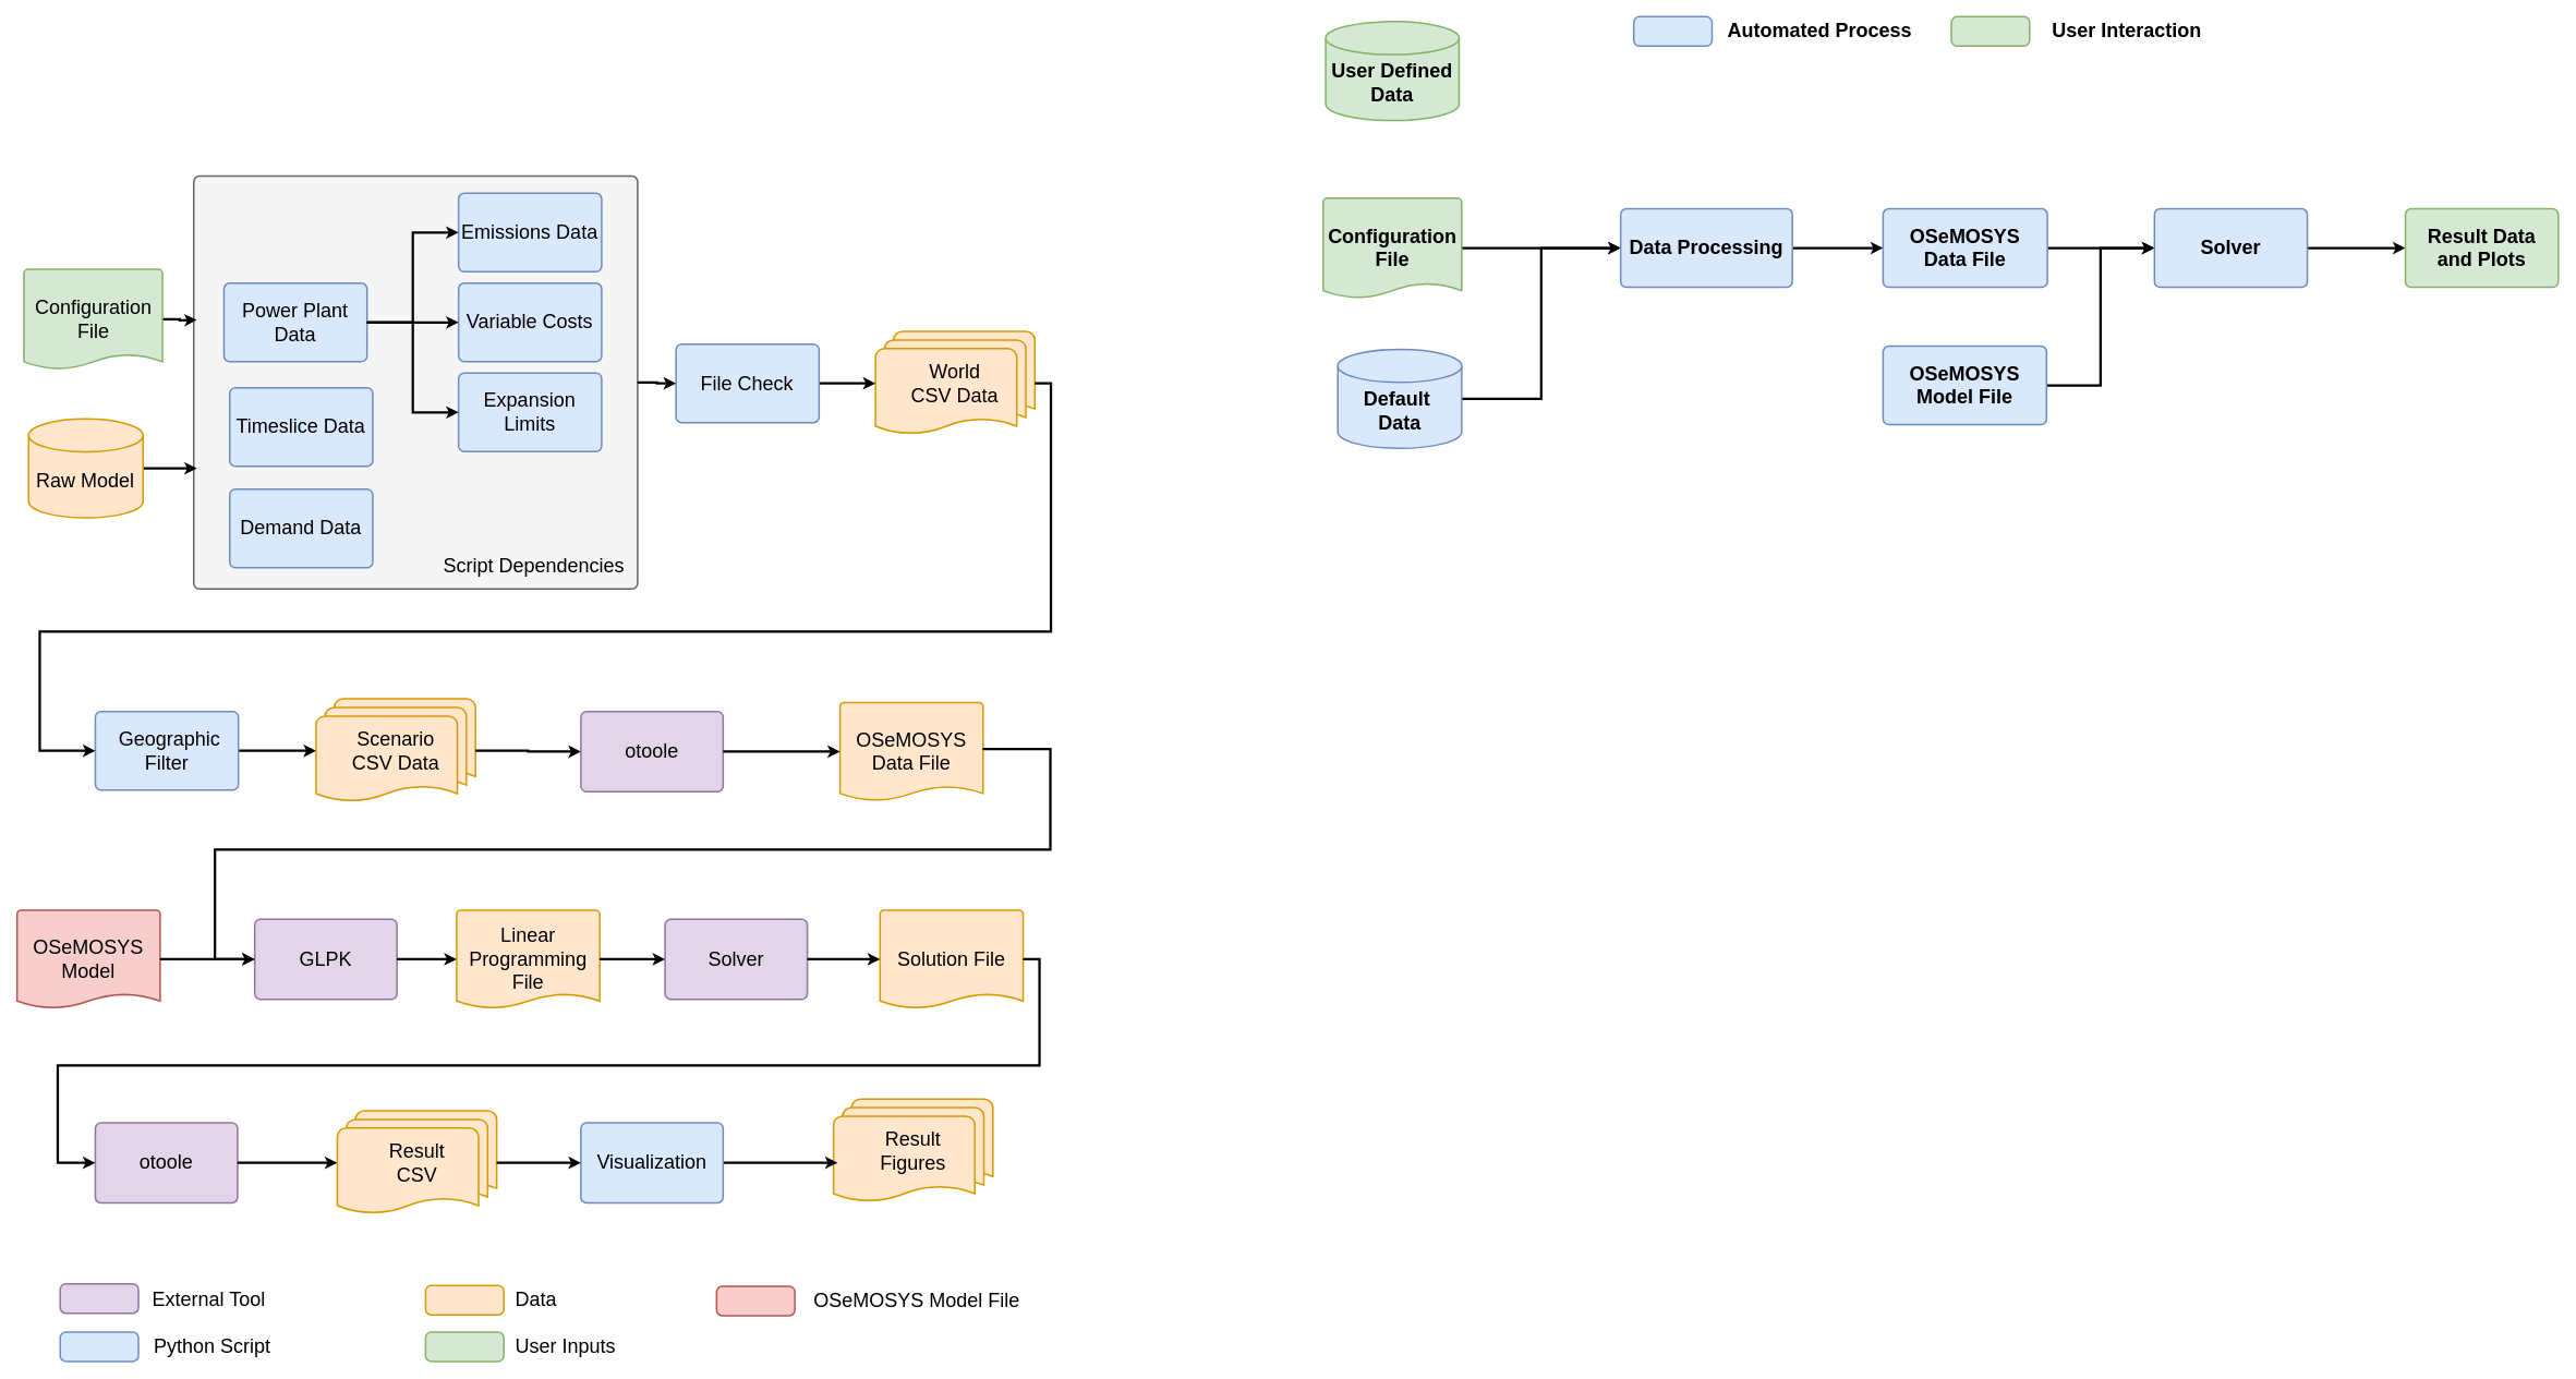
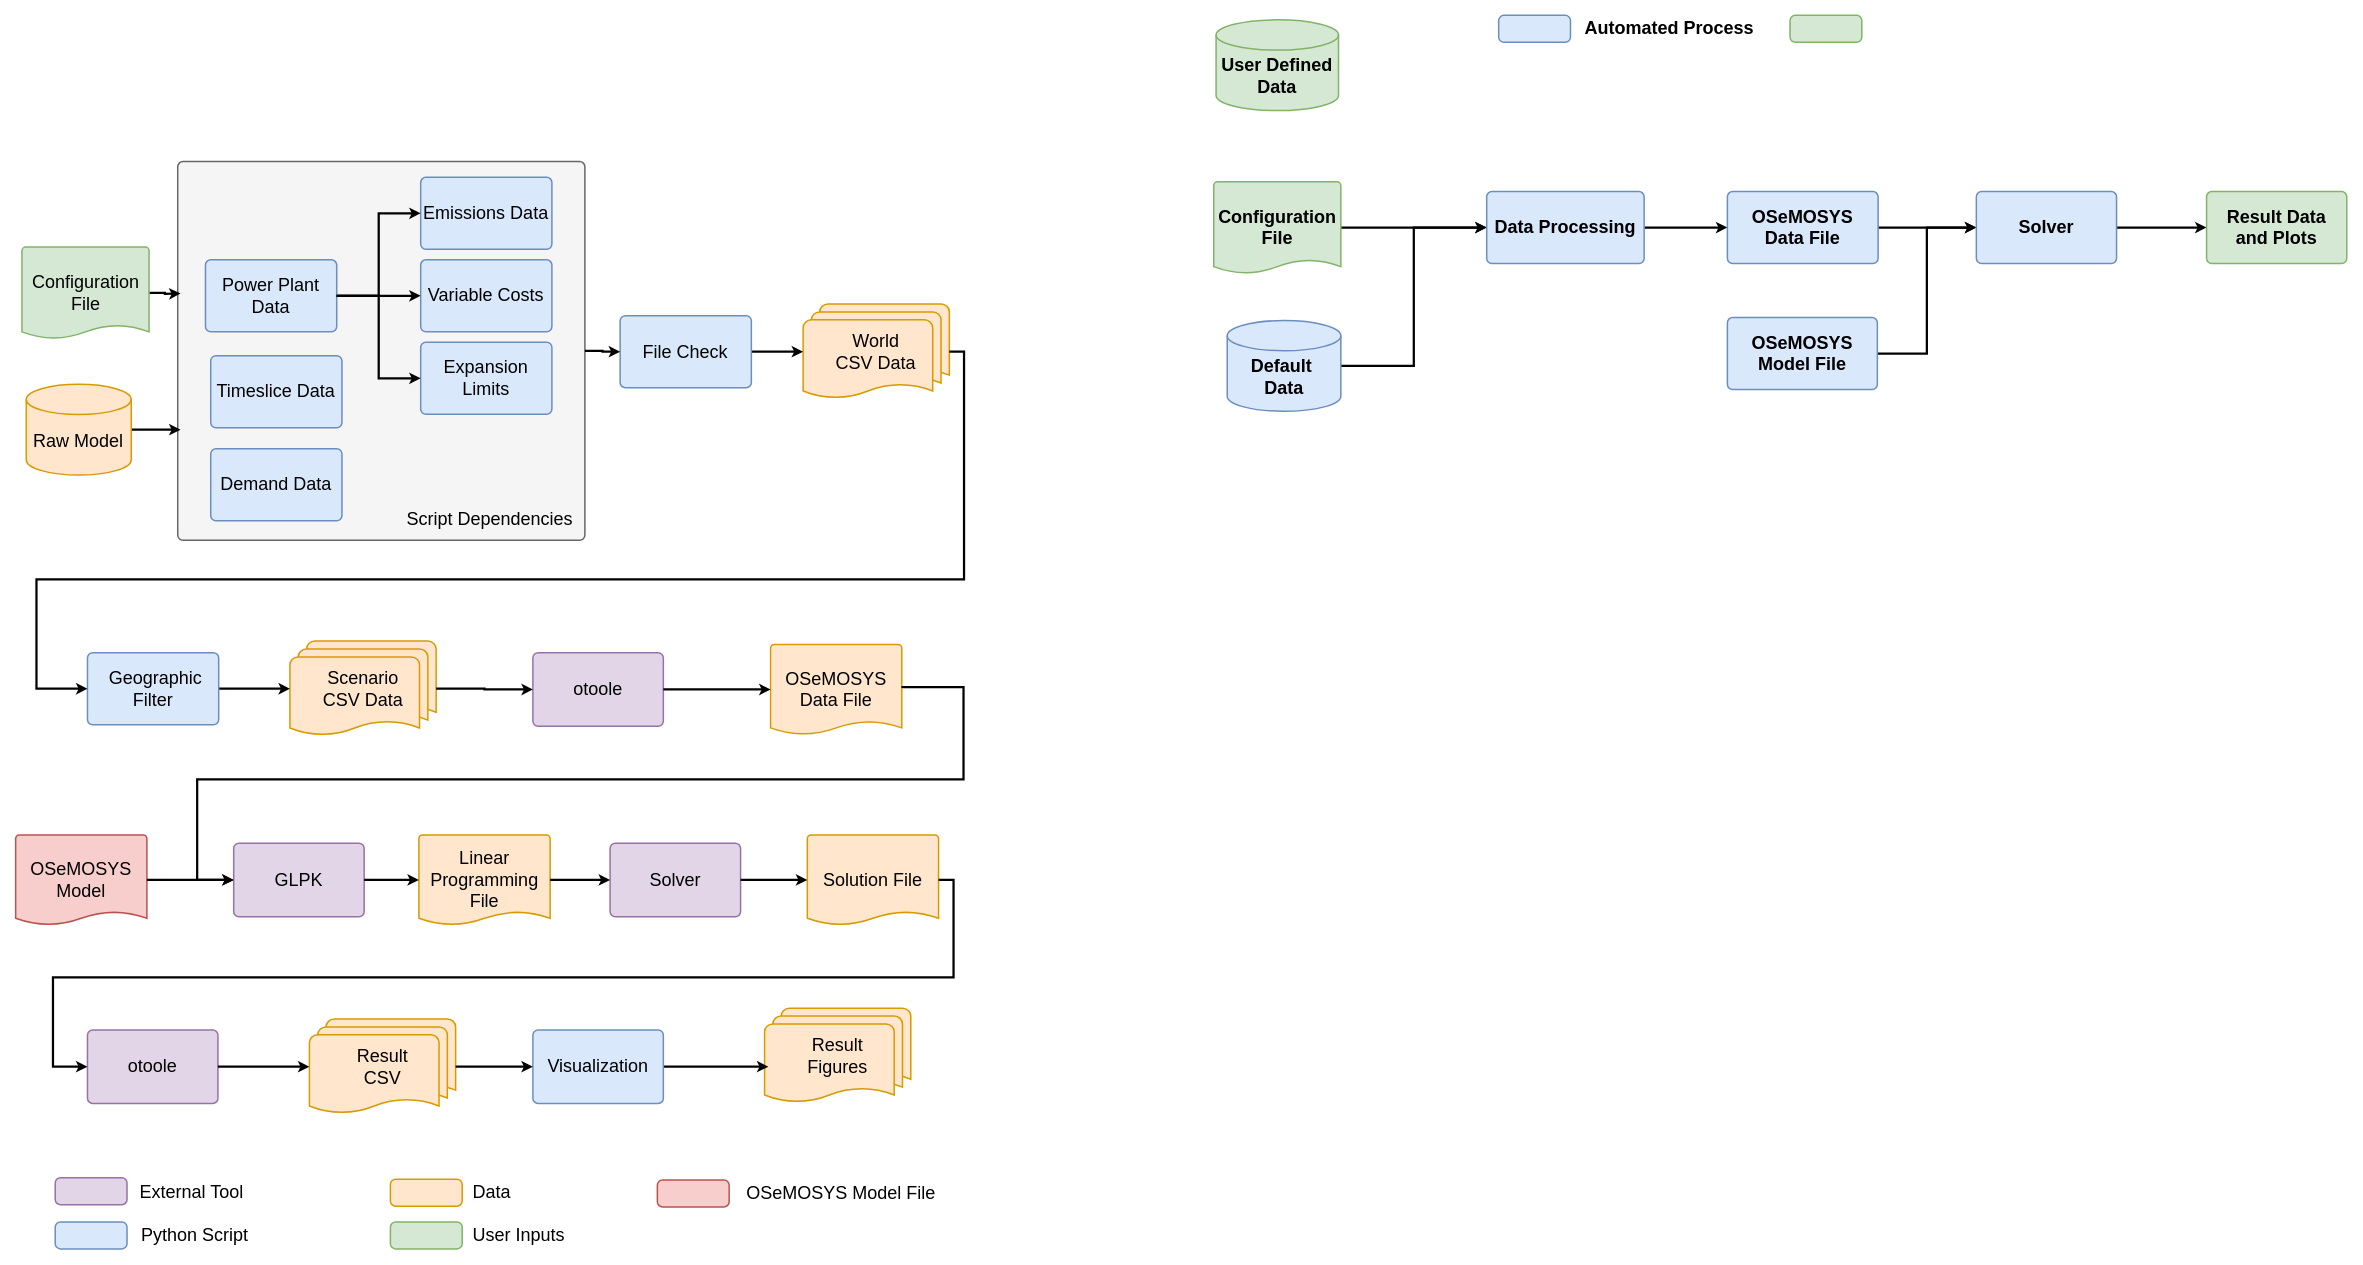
- <mxCell id="73" value="User Interaction" style="text;html=1;strokeColor=none;fillColor=none;align=left;verticalAlign=middle;whiteSpace=wrap;rounded=0;fontSize=24;fontStyle=1" parent="1" vertex="1"><mxGeometry x="2508" y="23" width="243" height="30" as="geometry" /></mxCell>
